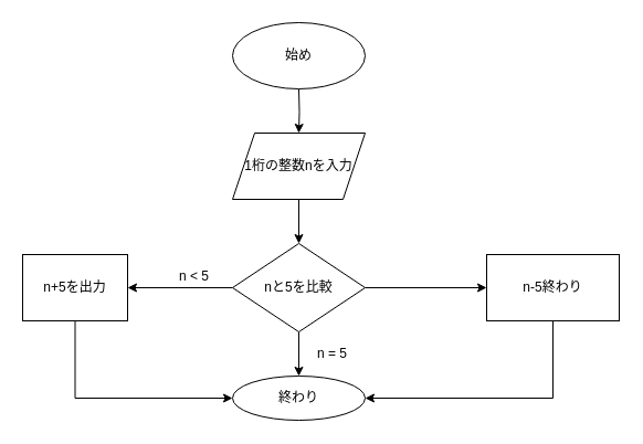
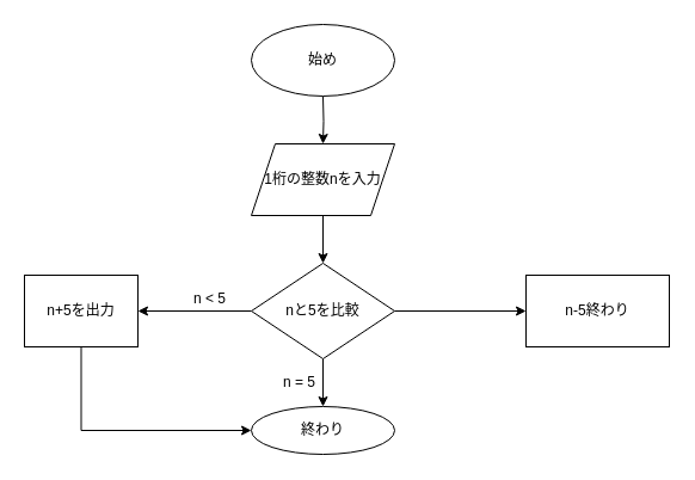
- <mxCell id="16" value="n = 5" style="text;html=1;align=center;verticalAlign=middle;resizable=0;points=[];autosize=1;strokeColor=none;" vertex="1" parent="1"><mxGeometry x="280" y="310" width="40" height="20" as="geometry" /></mxCell>
+ <mxCell id="16" value="n = 5" style="text;html=1;align=center;verticalAlign=middle;resizable=0;points=[];autosize=1;strokeColor=none;" vertex="1" parent="1"><mxGeometry x="230" y="310" width="40" height="20" as="geometry" /></mxCell>
- <mxCell id="13" style="edgeStyle=orthogonalEdgeStyle;rounded=0;orthogonalLoop=1;jettySize=auto;html=1;exitX=0.5;exitY=1;exitDx=0;exitDy=0;entryX=1;entryY=0.5;entryDx=0;entryDy=0;" parent="1" source="14" target="9" edge="1"><mxGeometry relative="1" as="geometry" /></mxCell>
